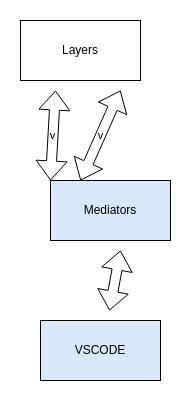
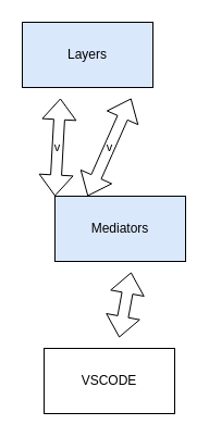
- <mxCell id="2" value="Layers" style="rounded=0;whiteSpace=wrap;html=1;" parent="1" vertex="1"><mxGeometry x="20" y="20" width="120" height="60" as="geometry" /></mxCell>
+ <mxCell id="2" value="Layers" style="rounded=0;whiteSpace=wrap;html=1;fillColor=#dae8fc;" parent="1" vertex="1"><mxGeometry x="20" y="20" width="120" height="60" as="geometry" /></mxCell>
- <mxCell id="4" value="VSCODE" style="rounded=0;whiteSpace=wrap;html=1;fillColor=#dae8fc;" parent="1" vertex="1"><mxGeometry x="40" y="320" width="120" height="60" as="geometry" /></mxCell>
+ <mxCell id="4" value="VSCODE" style="rounded=0;whiteSpace=wrap;html=1;" parent="1" vertex="1"><mxGeometry x="40" y="320" width="120" height="60" as="geometry" /></mxCell>
